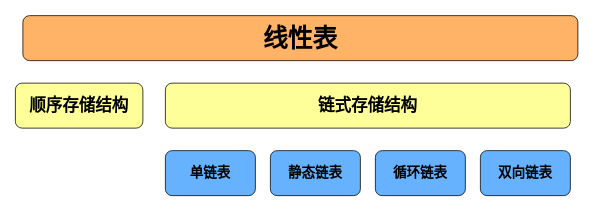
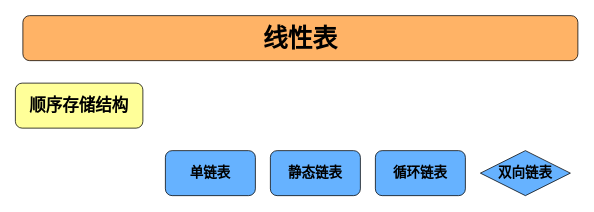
- <mxCell id="4" value="&lt;b&gt;&lt;font style=&quot;font-size: 22px;&quot;&gt;链式存储结构&lt;/font&gt;&lt;/b&gt;" style="rounded=1;whiteSpace=wrap;html=1;fillColor=#FFFF99;" vertex="1" parent="1"><mxGeometry x="220" y="110" width="540" height="60" as="geometry" /></mxCell>
- <mxCell id="8" value="&lt;b&gt;&lt;font style=&quot;font-size: 18px;&quot;&gt;双向链表&lt;/font&gt;&lt;/b&gt;" style="rounded=1;whiteSpace=wrap;html=1;fillColor=#66B2FF;" vertex="1" parent="1"><mxGeometry x="640" y="200" width="120" height="60" as="geometry" /></mxCell>
+ <mxCell id="8" value="&lt;b&gt;&lt;font style=&quot;font-size: 18px;&quot;&gt;双向链表&lt;/font&gt;&lt;/b&gt;" style="rhombus;whiteSpace=wrap;html=1;fillColor=#66B2FF;" vertex="1" parent="1"><mxGeometry x="640" y="200" width="120" height="60" as="geometry" /></mxCell>
